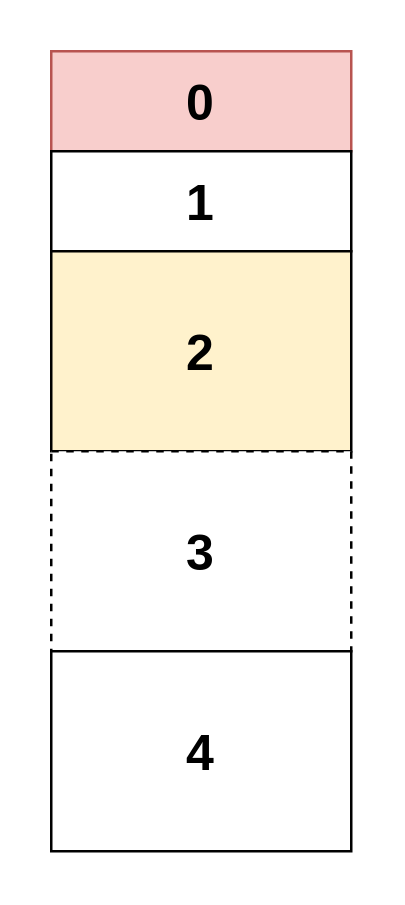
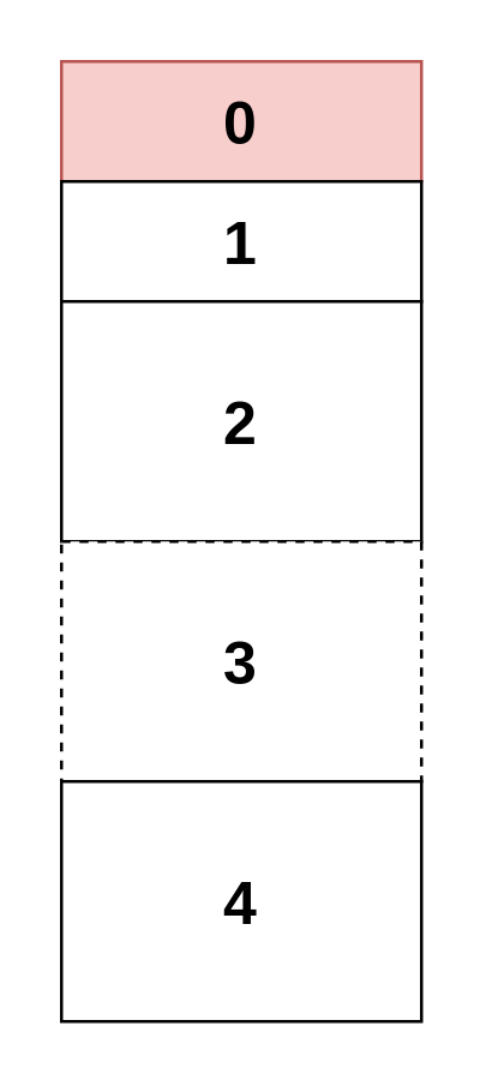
- <mxCell id="4" value="&lt;b&gt;&lt;font style=&quot;font-size: 20px&quot;&gt;2&lt;/font&gt;&lt;/b&gt;" style="rounded=0;whiteSpace=wrap;html=1;fillColor=#fff2cc;" vertex="1" parent="1"><mxGeometry x="20" y="100" width="120" height="80" as="geometry" /></mxCell>
+ <mxCell id="4" value="&lt;b&gt;&lt;font style=&quot;font-size: 20px&quot;&gt;2&lt;/font&gt;&lt;/b&gt;" style="rounded=0;whiteSpace=wrap;html=1;" vertex="1" parent="1"><mxGeometry x="20" y="100" width="120" height="80" as="geometry" /></mxCell>
